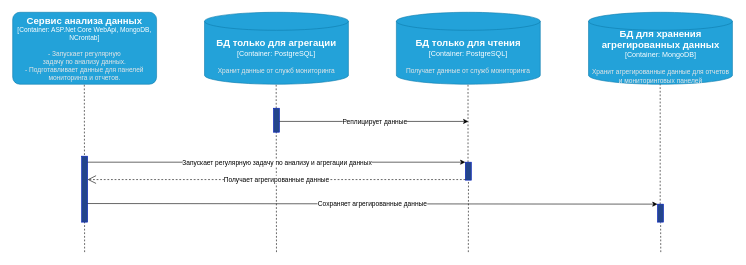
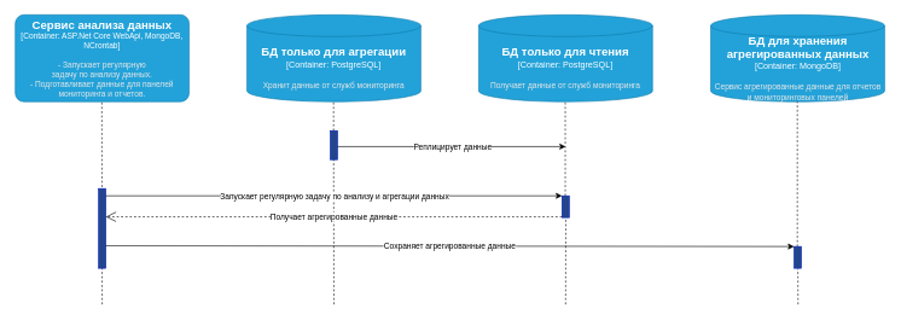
- <mxCell id="5" value="&lt;font style=&quot;font-size: 16px&quot;&gt;&lt;b&gt;БД для хранения агрегированных данных&lt;/b&gt;&lt;/font&gt;&lt;div&gt;[Container:&amp;nbsp;MongoDB]&lt;/div&gt;&lt;br&gt;&lt;div&gt;&lt;font style=&quot;font-size: 11px&quot;&gt;&lt;font color=&quot;#E6E6E6&quot;&gt;Хранит агрегированные данные для отчетов &#10;и мониторинговых панелей&lt;/font&gt;&lt;/div&gt;" style="shape=cylinder3;size=15;whiteSpace=wrap;html=1;boundedLbl=1;rounded=0;labelBackgroundColor=none;fillColor=#23A2D9;fontSize=12;fontColor=#ffffff;align=center;strokeColor=#0E7DAD;metaEdit=1;points=[[0.5,0,0],[1,0.25,0],[1,0.5,0],[1,0.75,0],[0.5,1,0],[0,0.75,0],[0,0.5,0],[0,0.25,0]];resizable=0;" vertex="1" parent="1"><mxGeometry x="980.5" y="20" width="240" height="120" as="geometry" /></mxCell>
+ <mxCell id="5" value="&lt;font style=&quot;font-size: 16px&quot;&gt;&lt;b&gt;БД для хранения агрегированных данных&lt;/b&gt;&lt;/font&gt;&lt;div&gt;[Container:&amp;nbsp;MongoDB]&lt;/div&gt;&lt;br&gt;&lt;div&gt;&lt;font style=&quot;font-size: 11px&quot;&gt;&lt;font color=&quot;#E6E6E6&quot;&gt;Сервис агрегированные данные для отчетов &#10;и мониторинговых панелей&lt;/font&gt;&lt;/div&gt;" style="shape=cylinder3;size=15;whiteSpace=wrap;html=1;boundedLbl=1;rounded=0;labelBackgroundColor=none;fillColor=#23A2D9;fontSize=12;fontColor=#ffffff;align=center;strokeColor=#0E7DAD;metaEdit=1;points=[[0.5,0,0],[1,0.25,0],[1,0.5,0],[1,0.75,0],[0.5,1,0],[0,0.75,0],[0,0.5,0],[0,0.25,0]];resizable=0;" vertex="1" parent="1"><mxGeometry x="980.5" y="20" width="240" height="120" as="geometry" /></mxCell>
